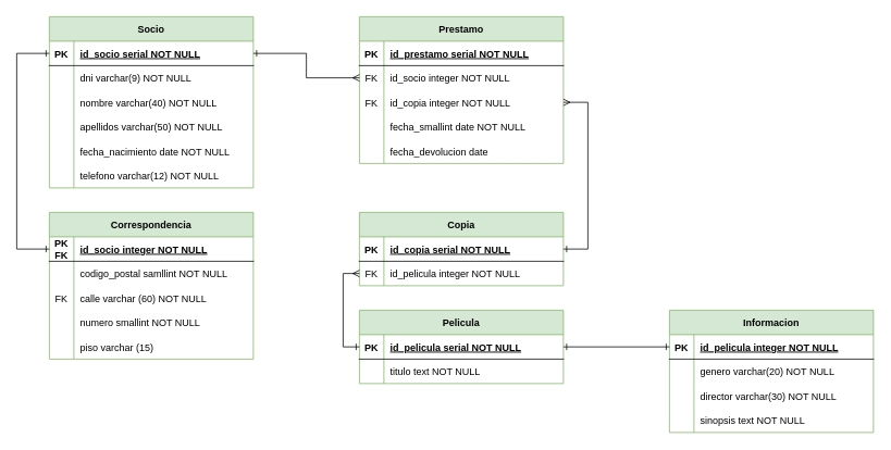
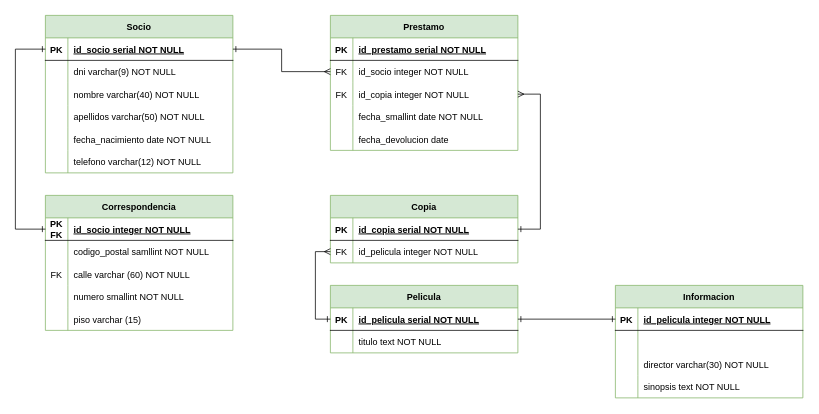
- <mxCell id="76" value="genero varchar(20) NOT NULL" style="shape=partialRectangle;overflow=hidden;connectable=0;fillColor=none;top=0;left=0;bottom=0;right=0;align=left;spacingLeft=6;" vertex="1" parent="74"><mxGeometry x="30" width="220" height="30" as="geometry"><mxRectangle width="220" height="30" as="alternateBounds" /></mxGeometry></mxCell>
